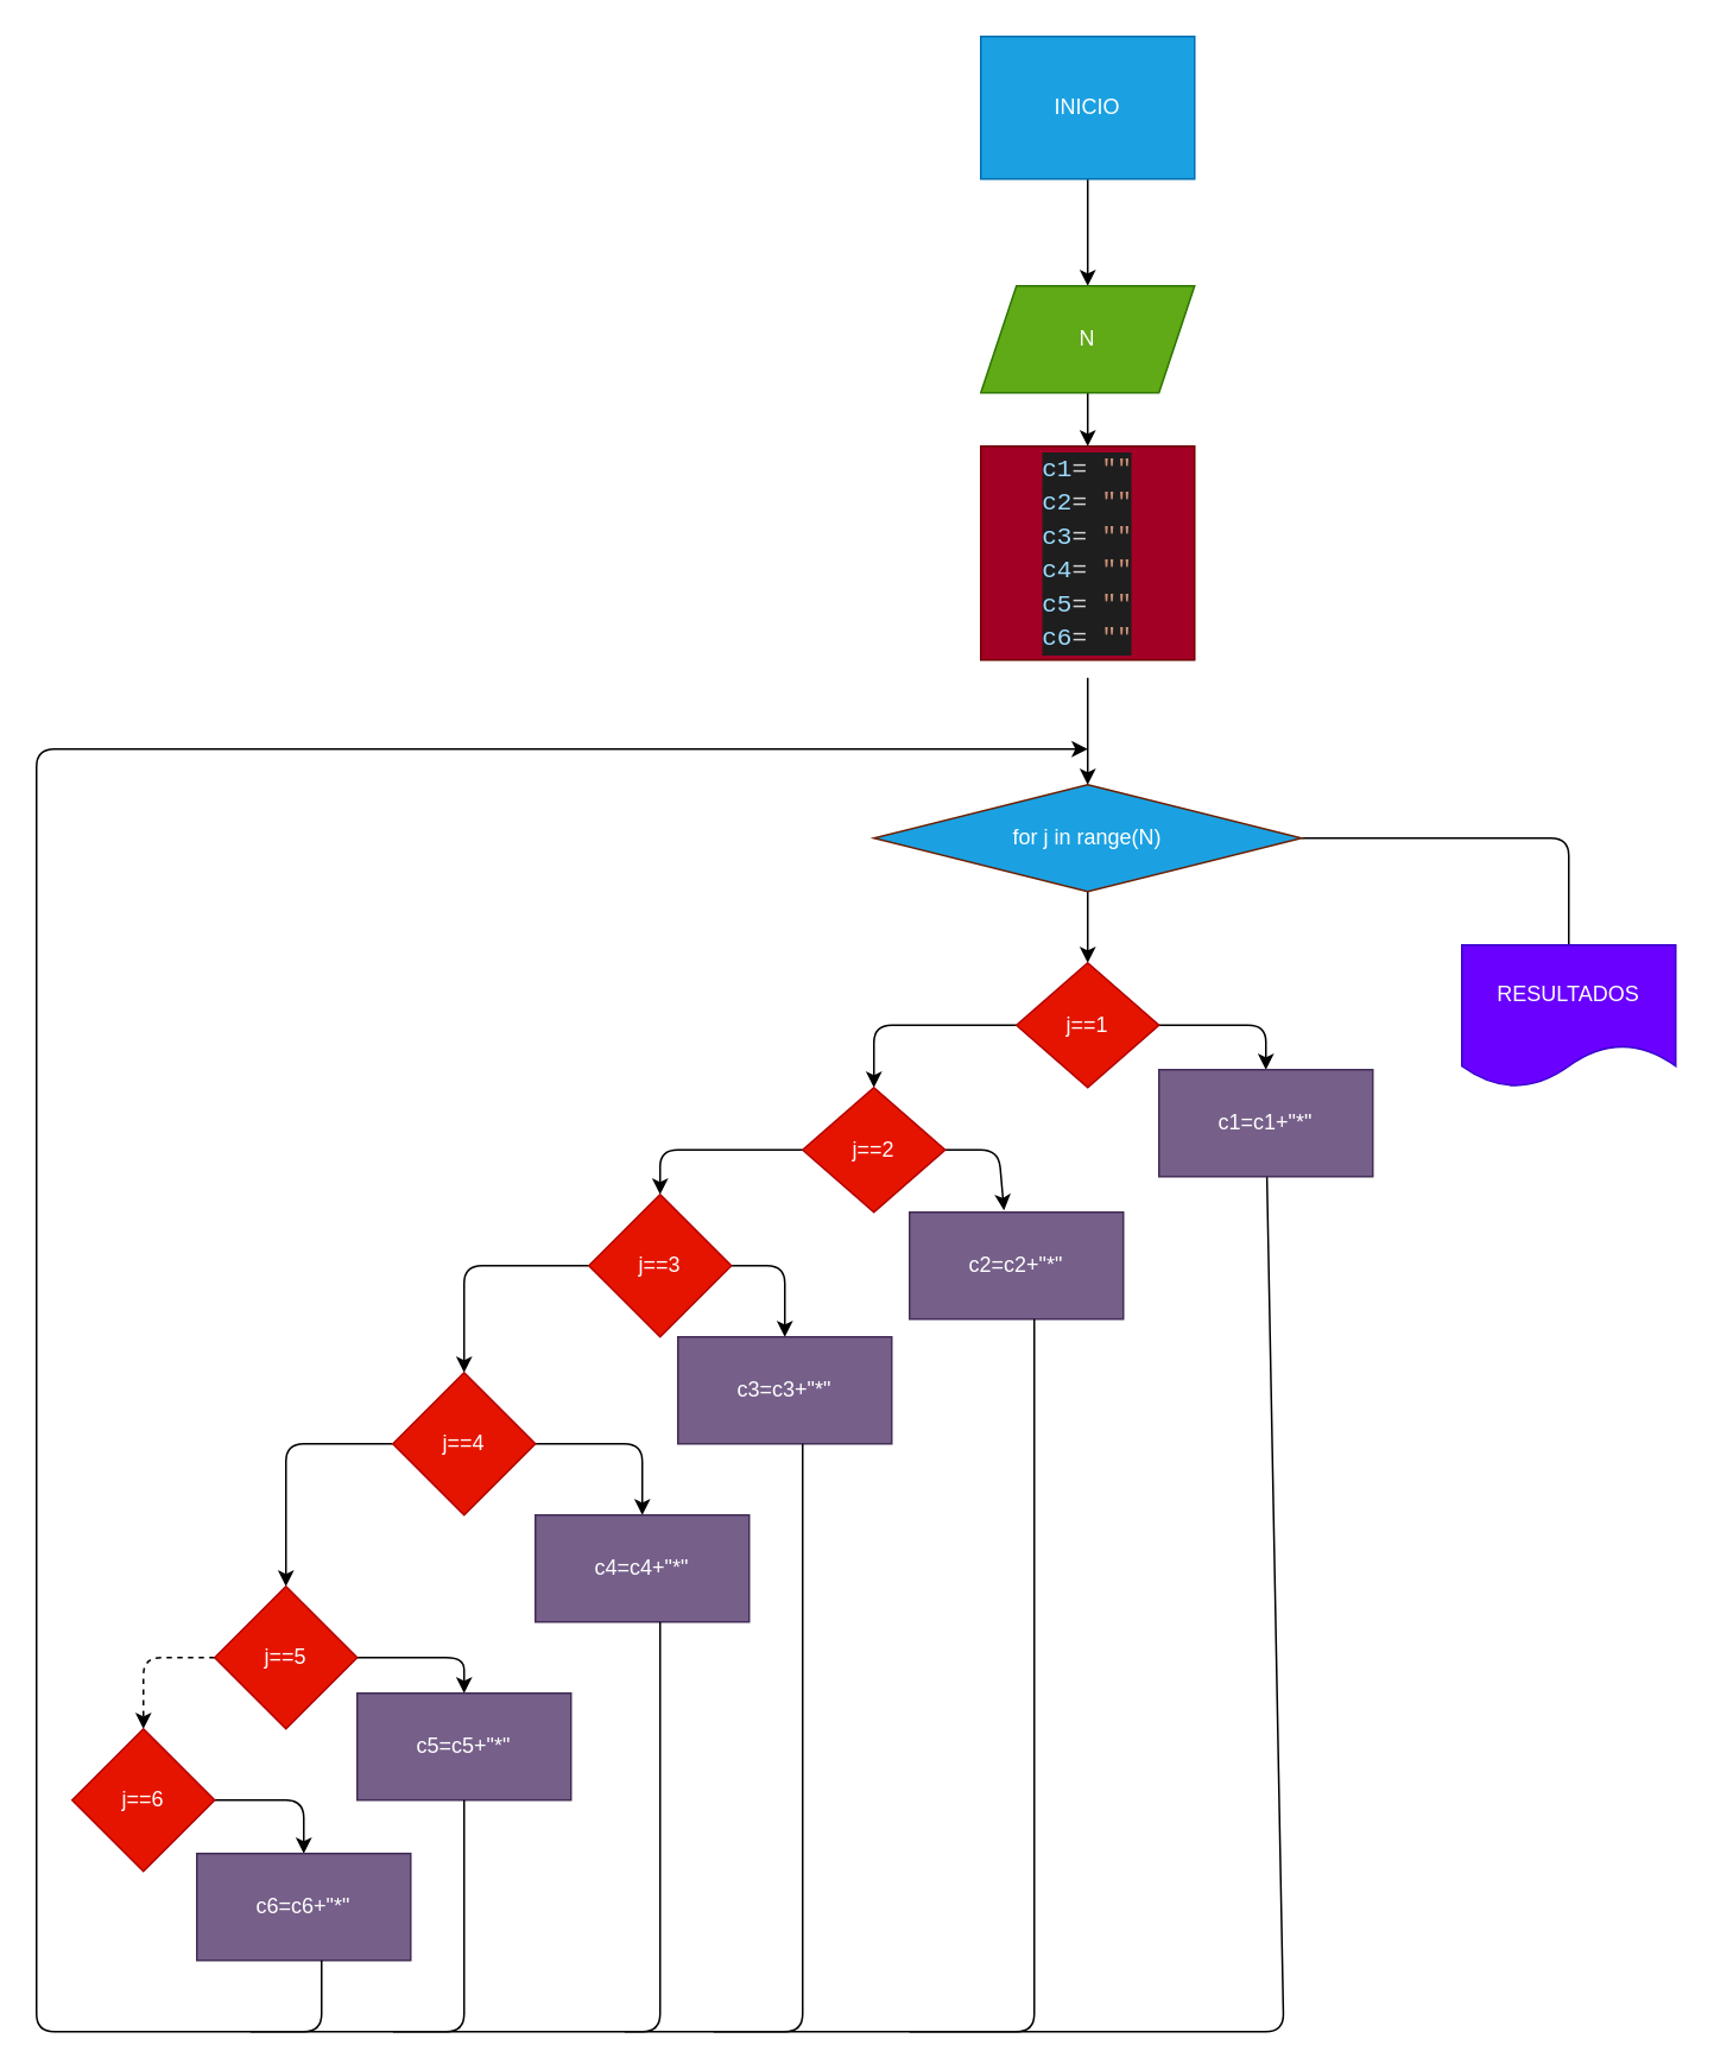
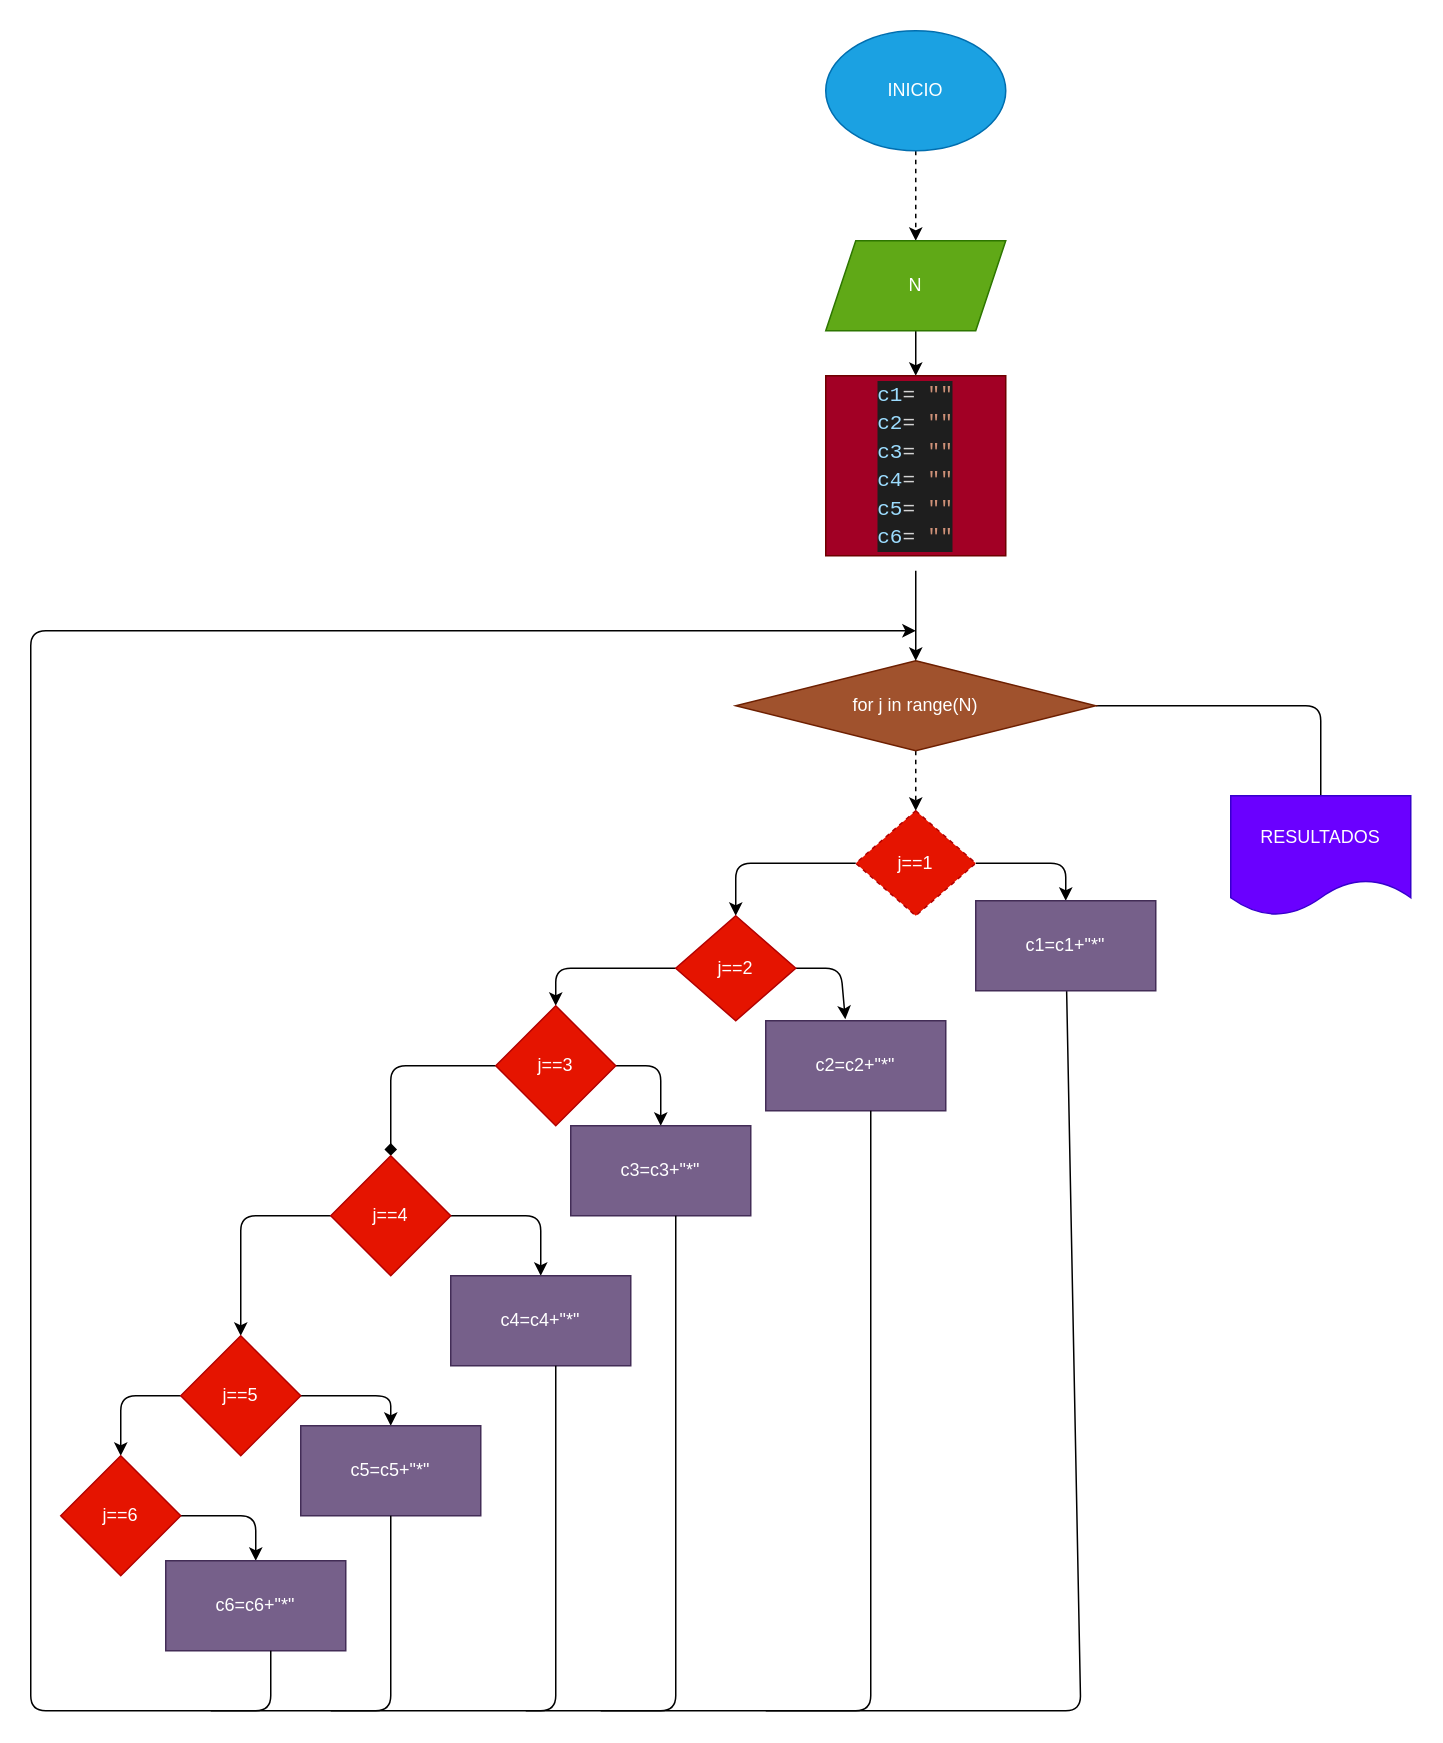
- <mxCell id="3" value="INICIO" style="whiteSpace=wrap;html=1;fillColor=#1ba1e2;fontColor=#ffffff;strokeColor=#006EAF;rounded=0;" parent="1" vertex="1"><mxGeometry x="550" width="120" height="80" as="geometry" y="20" /></mxCell>
+ <mxCell id="3" value="INICIO" style="ellipse;whiteSpace=wrap;html=1;fillColor=#1ba1e2;fontColor=#ffffff;strokeColor=#006EAF;" parent="1" vertex="1"><mxGeometry x="550" width="120" height="80" as="geometry" y="20" /></mxCell>
- <mxCell id="2" style="edgeStyle=none;html=1;entryX=0.5;entryY=0;entryDx=0;entryDy=0;" parent="1" source="3" target="8" edge="1"><mxGeometry relative="1" as="geometry"><mxPoint x="500" y="140" as="targetPoint" /></mxGeometry></mxCell>
+ <mxCell id="2" style="edgeStyle=none;html=1;entryX=0.5;entryY=0;entryDx=0;entryDy=0;dashed=1;" parent="1" source="3" target="8" edge="1"><mxGeometry relative="1" as="geometry"><mxPoint x="500" y="140" as="targetPoint" /></mxGeometry></mxCell>
- <mxCell id="6" value="for j in range(N)" style="rhombus;whiteSpace=wrap;html=1;fillColor=#1ba1e2;fontColor=#ffffff;strokeColor=#6D1F00;" parent="1" vertex="1"><mxGeometry x="490" y="440" width="240" height="60" as="geometry" /></mxCell>
+ <mxCell id="6" value="for j in range(N)" style="rhombus;whiteSpace=wrap;html=1;fillColor=#a0522d;fontColor=#ffffff;strokeColor=#6D1F00;" parent="1" vertex="1"><mxGeometry x="490" y="440" width="240" height="60" as="geometry" /></mxCell>
- <mxCell id="4" style="edgeStyle=none;html=1;" parent="1" source="6" target="12" edge="1"><mxGeometry relative="1" as="geometry"><mxPoint x="500" y="500" as="targetPoint" /></mxGeometry></mxCell>
+ <mxCell id="4" style="edgeStyle=none;html=1;dashed=1;" parent="1" source="6" target="12" edge="1"><mxGeometry relative="1" as="geometry"><mxPoint x="500" y="500" as="targetPoint" /></mxGeometry></mxCell>
- <mxCell id="12" value="j==1" style="rhombus;whiteSpace=wrap;html=1;fillColor=#e51400;fontColor=#ffffff;strokeColor=#B20000;" parent="1" vertex="1"><mxGeometry x="570" y="540" width="80" height="70" as="geometry" /></mxCell>
+ <mxCell id="12" value="j==1" style="rhombus;whiteSpace=wrap;html=1;fillColor=#e51400;fontColor=#ffffff;strokeColor=#B20000;dashed=1;" parent="1" vertex="1"><mxGeometry x="570" y="540" width="80" height="70" as="geometry" /></mxCell>
- <mxCell id="20" style="edgeStyle=none;html=1;" parent="1" source="21" target="25" edge="1"><mxGeometry relative="1" as="geometry"><mxPoint x="260" y="750" as="targetPoint" /><Array as="points"><mxPoint x="260" y="710" /></Array></mxGeometry></mxCell>
+ <mxCell id="20" style="edgeStyle=none;html=1;endArrow=diamond;" parent="1" source="21" target="25" edge="1"><mxGeometry relative="1" as="geometry"><mxPoint x="260" y="750" as="targetPoint" /><Array as="points"><mxPoint x="260" y="710" /></Array></mxGeometry></mxCell>
- <mxCell id="28" style="edgeStyle=none;html=1;dashed=1;" parent="1" source="29" target="32" edge="1"><mxGeometry relative="1" as="geometry"><mxPoint x="80" y="1010" as="targetPoint" /><Array as="points"><mxPoint x="80" y="930" /></Array></mxGeometry></mxCell>
+ <mxCell id="28" style="edgeStyle=none;html=1;" parent="1" source="29" target="32" edge="1"><mxGeometry relative="1" as="geometry"><mxPoint x="80" y="1010" as="targetPoint" /><Array as="points"><mxPoint x="80" y="930" /></Array></mxGeometry></mxCell>
